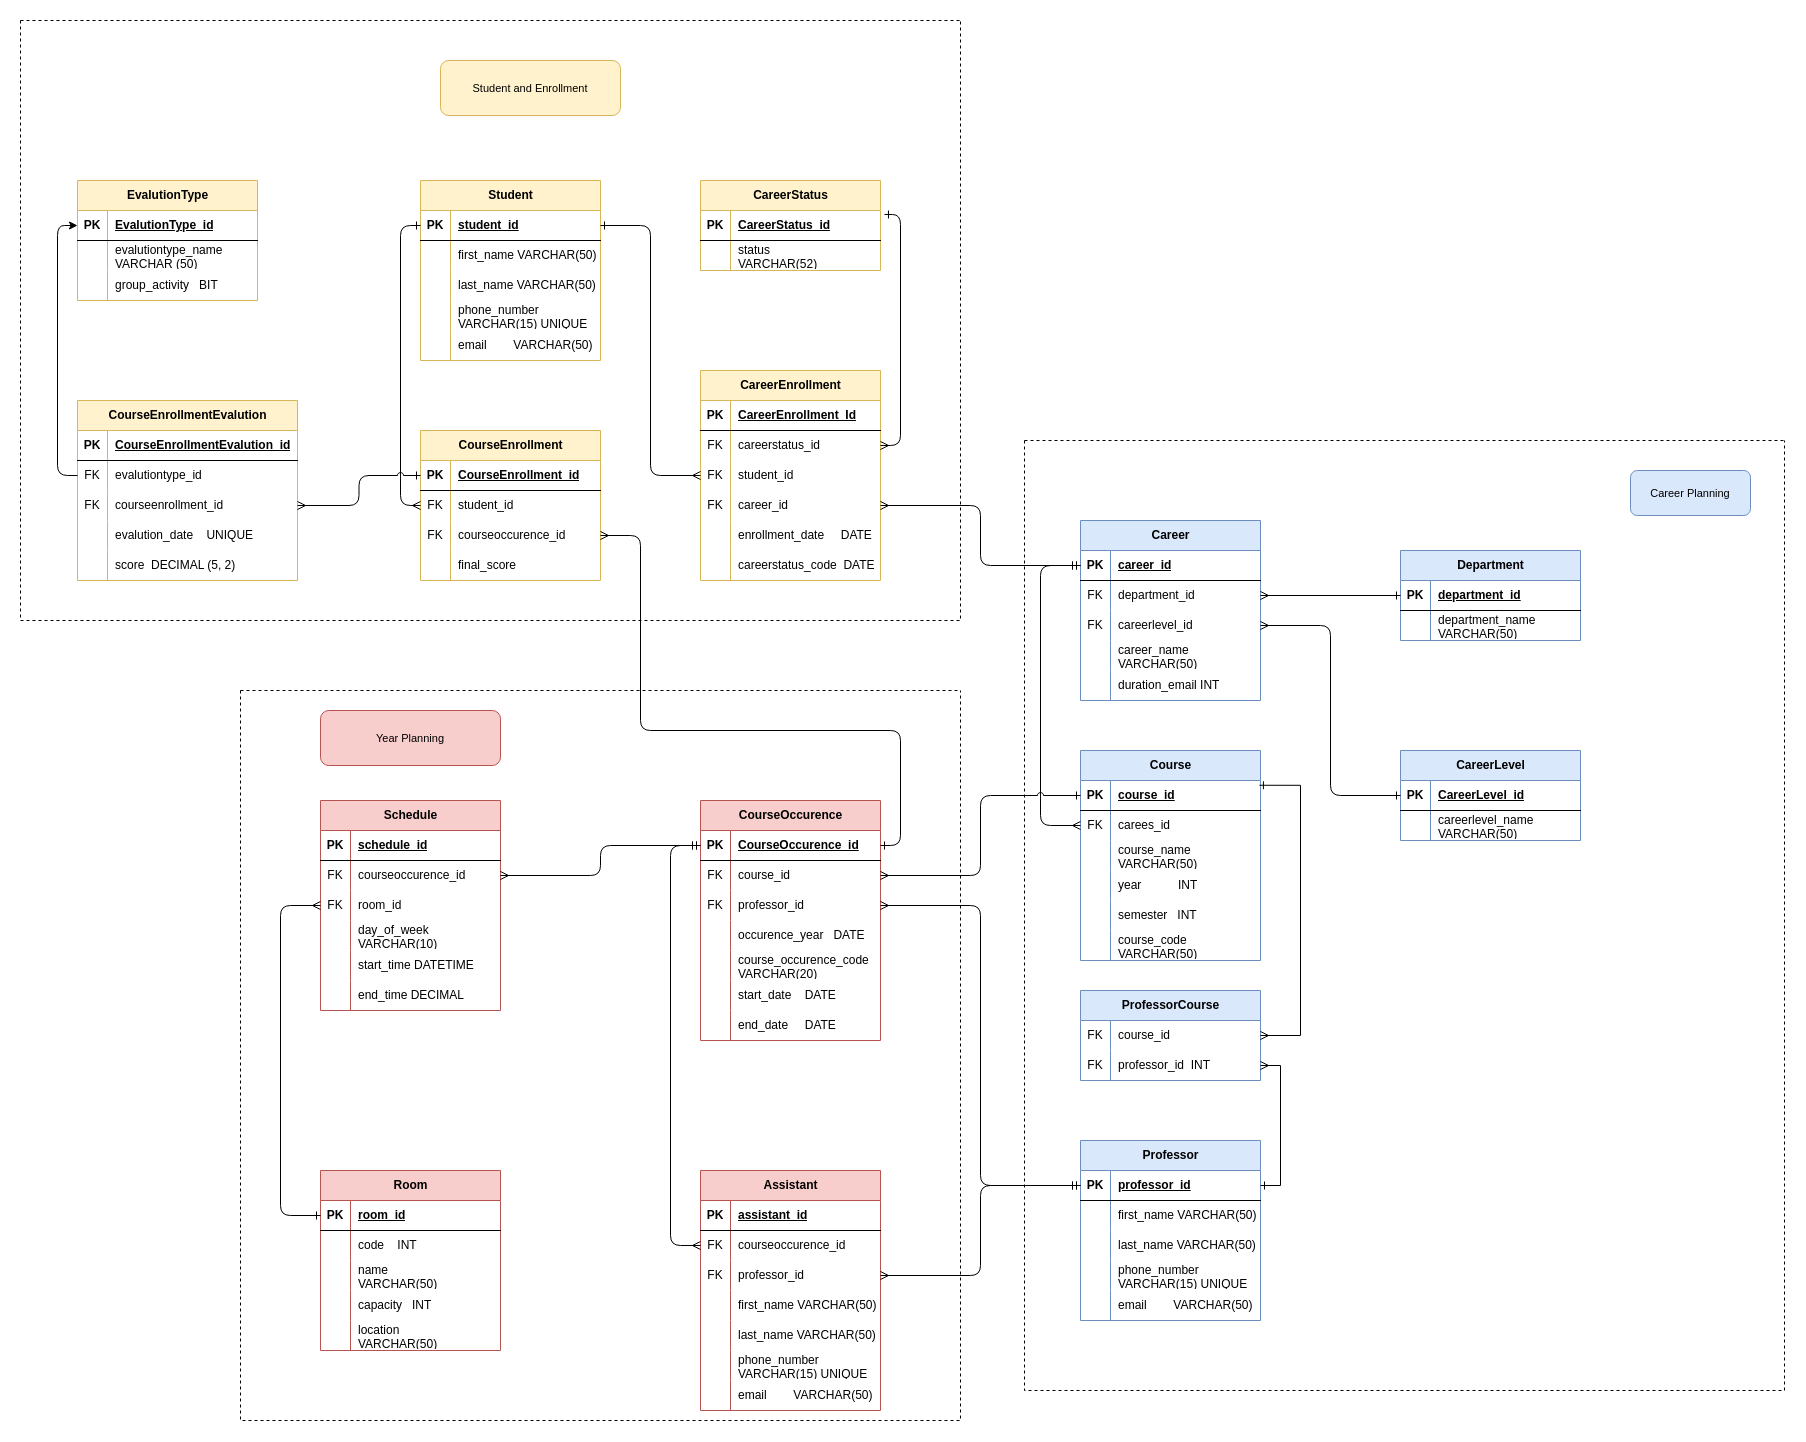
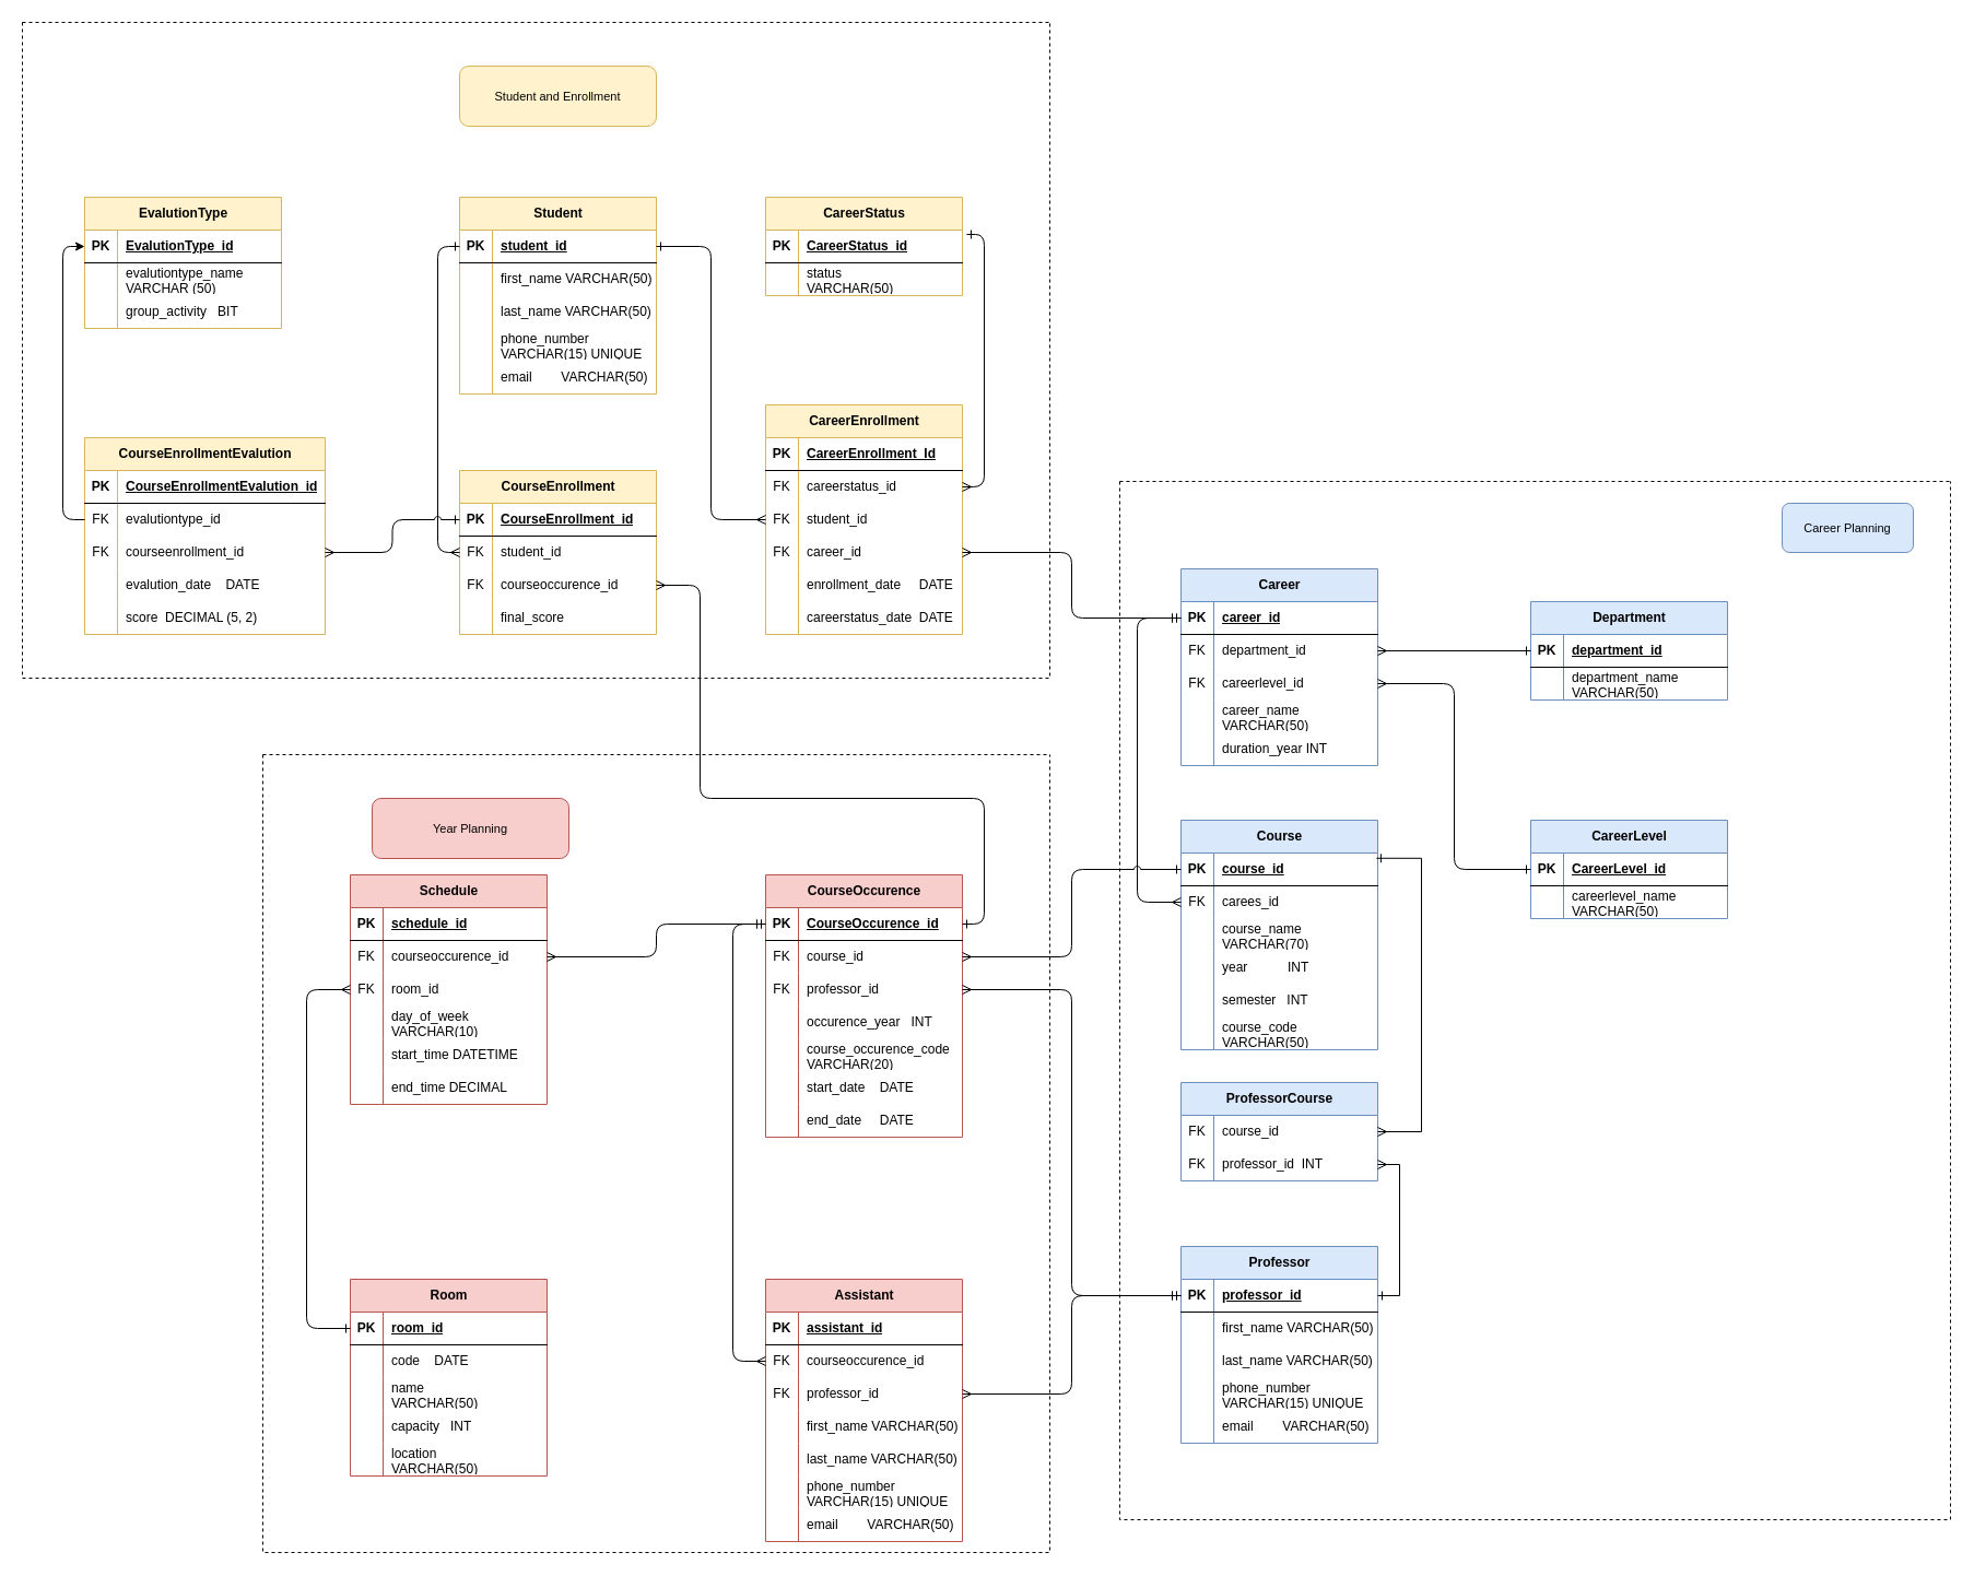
- <mxCell id="253" value="Student and Enrollment" style="rounded=1;whiteSpace=wrap;html=1;fillColor=#fff2cc;strokeColor=#d6b656;fontSize=11;shadow=0;glass=0;" vertex="1" parent="1"><mxGeometry x="440" y="60" width="180" height="55" as="geometry" /></mxCell>
+ <mxCell id="253" value="Student and Enrollment" style="rounded=1;whiteSpace=wrap;html=1;fillColor=#fff2cc;strokeColor=#d6b656;fontSize=11;shadow=0;glass=0;" vertex="1" parent="1"><mxGeometry x="420" y="60" width="180" height="55" as="geometry" /></mxCell>
- <mxCell id="112" value="status&lt;br&gt;VARCHAR(52)" style="shape=partialRectangle;connectable=0;fillColor=none;top=0;left=0;bottom=0;right=0;align=left;spacingLeft=6;overflow=hidden;whiteSpace=wrap;html=1;" vertex="1" parent="110"><mxGeometry x="30" width="150" height="30" as="geometry"><mxRectangle width="150" height="30" as="alternateBounds" /></mxGeometry></mxCell>
+ <mxCell id="112" value="status&lt;br&gt;VARCHAR(50)" style="shape=partialRectangle;connectable=0;fillColor=none;top=0;left=0;bottom=0;right=0;align=left;spacingLeft=6;overflow=hidden;whiteSpace=wrap;html=1;" vertex="1" parent="110"><mxGeometry x="30" width="150" height="30" as="geometry"><mxRectangle width="150" height="30" as="alternateBounds" /></mxGeometry></mxCell>
- <mxCell id="256" value="Career Planning" style="rounded=1;whiteSpace=wrap;html=1;fillColor=#dae8fc;strokeColor=#6c8ebf;fontSize=11;shadow=0;glass=0;fillStyle=auto;noLabel=0;absoluteArcSize=0;fixDash=0;container=0;dropTarget=0;movableLabel=0;autosize=0;fixedWidth=0;resizeWidth=0;resizeHeight=0;treeFolding=0;treeMoving=0;enumerate=0;comic=0;" vertex="1" parent="255"><mxGeometry x="606" y="30" width="120" height="45" as="geometry" /></mxCell>
+ <mxCell id="256" value="Career Planning" style="rounded=1;whiteSpace=wrap;html=1;fillColor=#dae8fc;strokeColor=#6c8ebf;fontSize=11;shadow=0;glass=0;fillStyle=auto;noLabel=0;absoluteArcSize=0;fixDash=0;container=0;dropTarget=0;movableLabel=0;autosize=0;fixedWidth=0;resizeWidth=0;resizeHeight=0;treeFolding=0;treeMoving=0;enumerate=0;comic=0;" vertex="1" parent="255"><mxGeometry x="606" y="20" width="120" height="45" as="geometry" /></mxCell>
- <mxCell id="125" value="evalution_date&amp;nbsp; &amp;nbsp; UNIQUE" style="shape=partialRectangle;connectable=0;fillColor=none;top=0;left=0;bottom=0;right=0;align=left;spacingLeft=6;overflow=hidden;whiteSpace=wrap;html=1;" vertex="1" parent="123"><mxGeometry x="30" width="190" height="30" as="geometry"><mxRectangle width="190" height="30" as="alternateBounds" /></mxGeometry></mxCell>
+ <mxCell id="125" value="evalution_date&amp;nbsp; &amp;nbsp; DATE" style="shape=partialRectangle;connectable=0;fillColor=none;top=0;left=0;bottom=0;right=0;align=left;spacingLeft=6;overflow=hidden;whiteSpace=wrap;html=1;" vertex="1" parent="123"><mxGeometry x="30" width="190" height="30" as="geometry"><mxRectangle width="190" height="30" as="alternateBounds" /></mxGeometry></mxCell>
- <mxCell id="105" value="careerstatus_code&amp;nbsp; DATE" style="shape=partialRectangle;connectable=0;fillColor=none;top=0;left=0;bottom=0;right=0;align=left;spacingLeft=6;overflow=hidden;whiteSpace=wrap;html=1;" vertex="1" parent="103"><mxGeometry x="30" width="150" height="30" as="geometry"><mxRectangle width="150" height="30" as="alternateBounds" /></mxGeometry></mxCell>
+ <mxCell id="105" value="careerstatus_date&amp;nbsp; DATE" style="shape=partialRectangle;connectable=0;fillColor=none;top=0;left=0;bottom=0;right=0;align=left;spacingLeft=6;overflow=hidden;whiteSpace=wrap;html=1;" vertex="1" parent="103"><mxGeometry x="30" width="150" height="30" as="geometry"><mxRectangle width="150" height="30" as="alternateBounds" /></mxGeometry></mxCell>
- <mxCell id="40" value="duration_email INT" style="shape=partialRectangle;connectable=0;fillColor=none;top=0;left=0;bottom=0;right=0;align=left;spacingLeft=6;overflow=hidden;whiteSpace=wrap;html=1;" vertex="1" parent="38"><mxGeometry x="30" width="150" height="30" as="geometry"><mxRectangle width="150" height="30" as="alternateBounds" /></mxGeometry></mxCell>
+ <mxCell id="40" value="duration_year INT" style="shape=partialRectangle;connectable=0;fillColor=none;top=0;left=0;bottom=0;right=0;align=left;spacingLeft=6;overflow=hidden;whiteSpace=wrap;html=1;" vertex="1" parent="38"><mxGeometry x="30" width="150" height="30" as="geometry"><mxRectangle width="150" height="30" as="alternateBounds" /></mxGeometry></mxCell>
- <mxCell id="252" value="Year Planning" style="rounded=1;whiteSpace=wrap;html=1;fillColor=#f8cecc;strokeColor=#b85450;fontSize=11;shadow=0;glass=0;" vertex="1" parent="1"><mxGeometry x="320" y="710" width="180" height="55" as="geometry" /></mxCell>
+ <mxCell id="252" value="Year Planning" style="rounded=1;whiteSpace=wrap;html=1;fillColor=#f8cecc;strokeColor=#b85450;fontSize=11;shadow=0;glass=0;" vertex="1" parent="1"><mxGeometry x="340" y="730" width="180" height="55" as="geometry" /></mxCell>
- <mxCell id="64" value="course_name&lt;br&gt;VARCHAR(50)" style="shape=partialRectangle;connectable=0;fillColor=none;top=0;left=0;bottom=0;right=0;align=left;spacingLeft=6;overflow=hidden;whiteSpace=wrap;html=1;" parent="62" vertex="1"><mxGeometry x="30" width="150" height="30" as="geometry"><mxRectangle width="150" height="30" as="alternateBounds" /></mxGeometry></mxCell>
+ <mxCell id="64" value="course_name&lt;br&gt;VARCHAR(70)" style="shape=partialRectangle;connectable=0;fillColor=none;top=0;left=0;bottom=0;right=0;align=left;spacingLeft=6;overflow=hidden;whiteSpace=wrap;html=1;" parent="62" vertex="1"><mxGeometry x="30" width="150" height="30" as="geometry"><mxRectangle width="150" height="30" as="alternateBounds" /></mxGeometry></mxCell>
- <mxCell id="179" value="occurence_year&amp;nbsp; &amp;nbsp;DATE" style="shape=partialRectangle;connectable=0;fillColor=none;top=0;left=0;bottom=0;right=0;align=left;spacingLeft=6;overflow=hidden;whiteSpace=wrap;html=1;" vertex="1" parent="177"><mxGeometry x="30" width="150" height="30" as="geometry"><mxRectangle width="150" height="30" as="alternateBounds" /></mxGeometry></mxCell>
+ <mxCell id="179" value="occurence_year&amp;nbsp; &amp;nbsp;INT" style="shape=partialRectangle;connectable=0;fillColor=none;top=0;left=0;bottom=0;right=0;align=left;spacingLeft=6;overflow=hidden;whiteSpace=wrap;html=1;" vertex="1" parent="177"><mxGeometry x="30" width="150" height="30" as="geometry"><mxRectangle width="150" height="30" as="alternateBounds" /></mxGeometry></mxCell>
- <mxCell id="157" value="code&amp;nbsp; &amp;nbsp; INT" style="shape=partialRectangle;connectable=0;fillColor=none;top=0;left=0;bottom=0;right=0;align=left;spacingLeft=6;overflow=hidden;whiteSpace=wrap;html=1;" vertex="1" parent="155"><mxGeometry x="30" width="150" height="30" as="geometry"><mxRectangle width="150" height="30" as="alternateBounds" /></mxGeometry></mxCell>
+ <mxCell id="157" value="code&amp;nbsp; &amp;nbsp; DATE" style="shape=partialRectangle;connectable=0;fillColor=none;top=0;left=0;bottom=0;right=0;align=left;spacingLeft=6;overflow=hidden;whiteSpace=wrap;html=1;" vertex="1" parent="155"><mxGeometry x="30" width="150" height="30" as="geometry"><mxRectangle width="150" height="30" as="alternateBounds" /></mxGeometry></mxCell>
